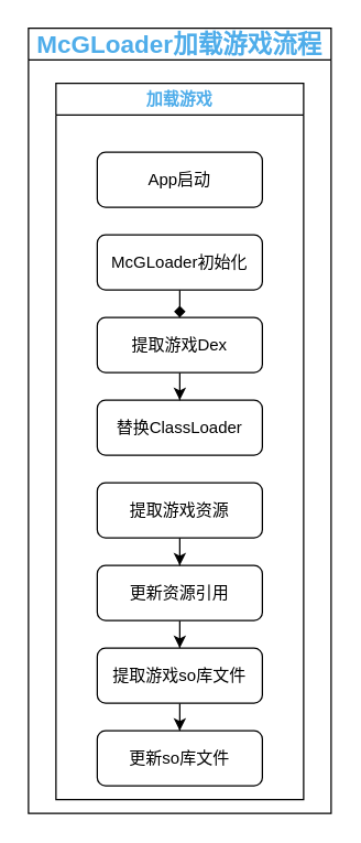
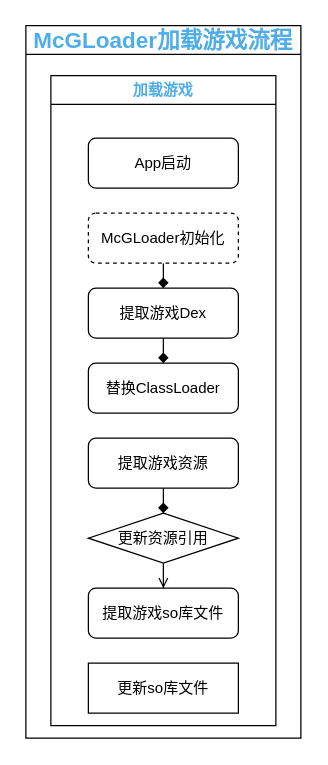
- <mxCell id="13" value="McGLoader初始化" style="rounded=1;whiteSpace=wrap;html=1;" vertex="1" parent="1"><mxGeometry x="70" y="170" width="120" height="40" as="geometry" /></mxCell>
+ <mxCell id="13" value="McGLoader初始化" style="rounded=1;whiteSpace=wrap;html=1;dashed=1;" vertex="1" parent="1"><mxGeometry x="70" y="170" width="120" height="40" as="geometry" /></mxCell>
- <mxCell id="14" style="edgeStyle=orthogonalEdgeStyle;rounded=0;orthogonalLoop=1;jettySize=auto;html=1;" edge="1" parent="1" source="15" target="8"><mxGeometry relative="1" as="geometry" /></mxCell>
+ <mxCell id="14" style="edgeStyle=orthogonalEdgeStyle;rounded=0;orthogonalLoop=1;jettySize=auto;html=1;endArrow=diamond;" edge="1" parent="1" source="15" target="8"><mxGeometry relative="1" as="geometry" /></mxCell>
- <mxCell id="10" style="edgeStyle=orthogonalEdgeStyle;rounded=0;orthogonalLoop=1;jettySize=auto;html=1;" edge="1" parent="2" source="9" target="4"><mxGeometry relative="1" as="geometry" /></mxCell>
+ <mxCell id="10" style="edgeStyle=orthogonalEdgeStyle;rounded=0;orthogonalLoop=1;jettySize=auto;html=1;endArrow=diamond;" edge="1" parent="2" source="9" target="4"><mxGeometry relative="1" as="geometry" /></mxCell>
- <mxCell id="4" value="更新资源引用" style="rounded=1;whiteSpace=wrap;html=1;" vertex="1" parent="2"><mxGeometry x="30" y="350" width="120" height="40" as="geometry" /></mxCell>
+ <mxCell id="4" value="更新资源引用" style="rhombus;whiteSpace=wrap;html=1;" vertex="1" parent="2"><mxGeometry x="30" y="350" width="120" height="40" as="geometry" /></mxCell>
- <mxCell id="3" style="edgeStyle=orthogonalEdgeStyle;rounded=0;orthogonalLoop=1;jettySize=auto;html=1;" edge="1" parent="2" source="4" target="6"><mxGeometry relative="1" as="geometry" /></mxCell>
+ <mxCell id="3" style="edgeStyle=orthogonalEdgeStyle;rounded=0;orthogonalLoop=1;jettySize=auto;html=1;endArrow=open;" edge="1" parent="2" source="4" target="6"><mxGeometry relative="1" as="geometry" /></mxCell>
- <mxCell id="5" style="edgeStyle=orthogonalEdgeStyle;rounded=0;orthogonalLoop=1;jettySize=auto;html=1;" edge="1" parent="2" source="6" target="7"><mxGeometry relative="1" as="geometry" /></mxCell>
- <mxCell id="7" value="更新so库文件" style="rounded=1;whiteSpace=wrap;html=1;" vertex="1" parent="2"><mxGeometry x="30" y="470" width="120" height="40" as="geometry" /></mxCell>
+ <mxCell id="7" value="更新so库文件" style="whiteSpace=wrap;html=1;rounded=0;" vertex="1" parent="2"><mxGeometry x="30" y="470" width="120" height="40" as="geometry" /></mxCell>
